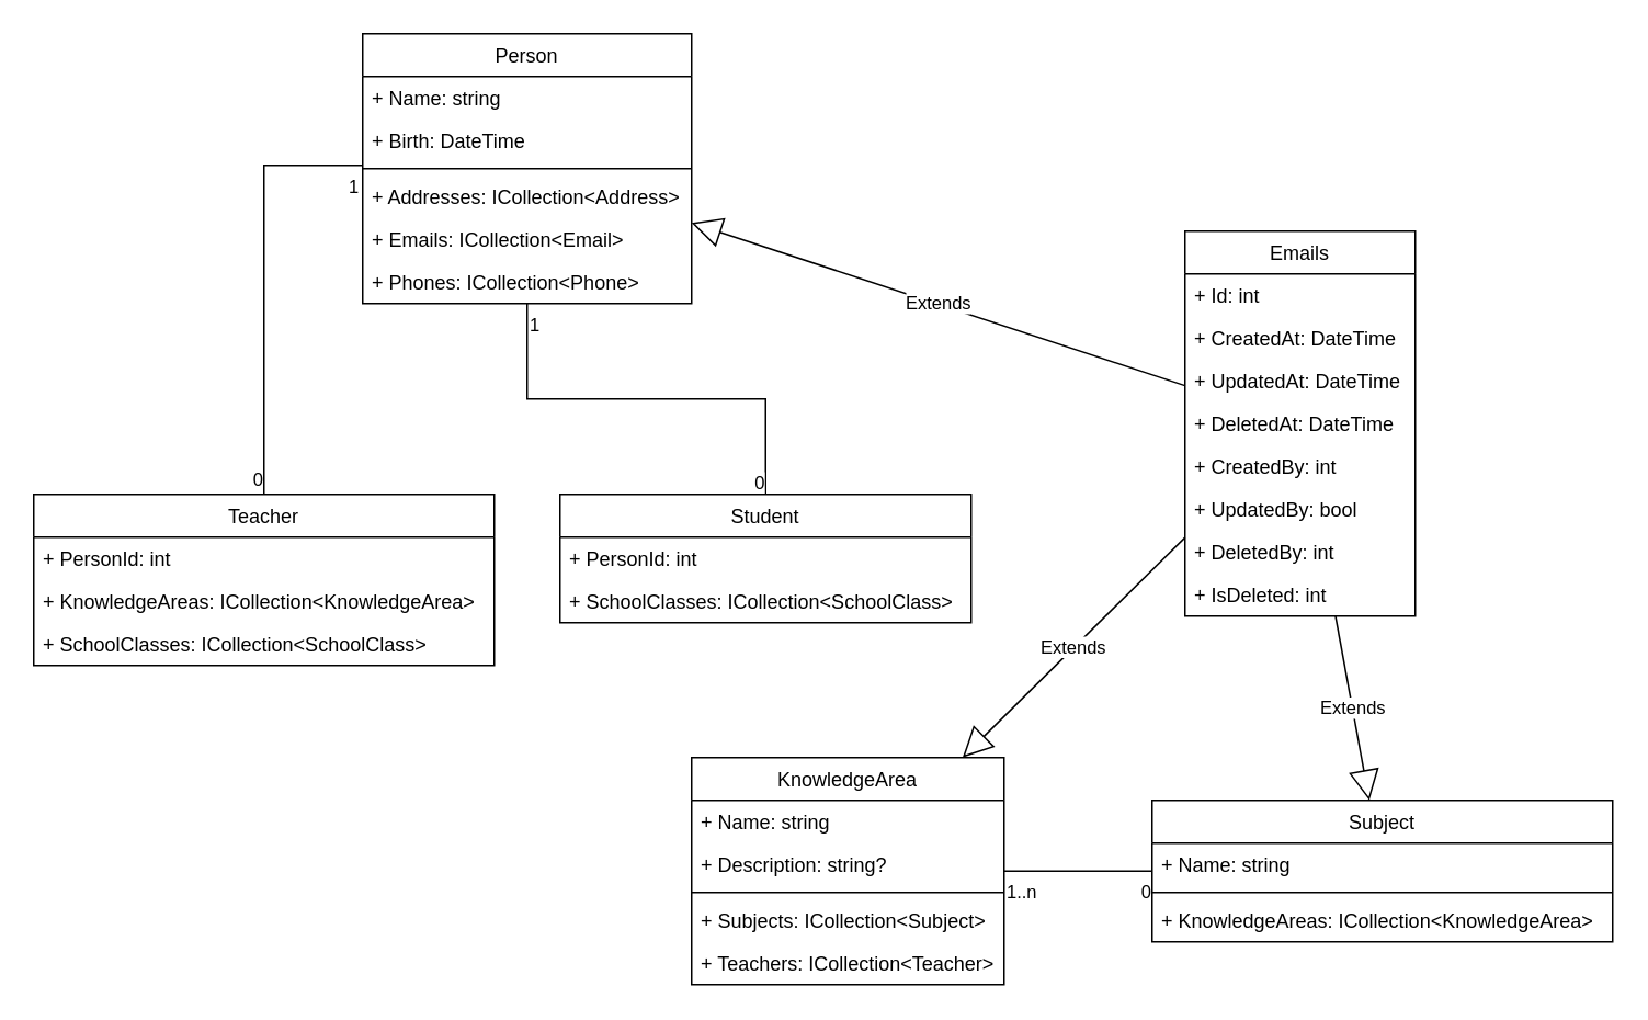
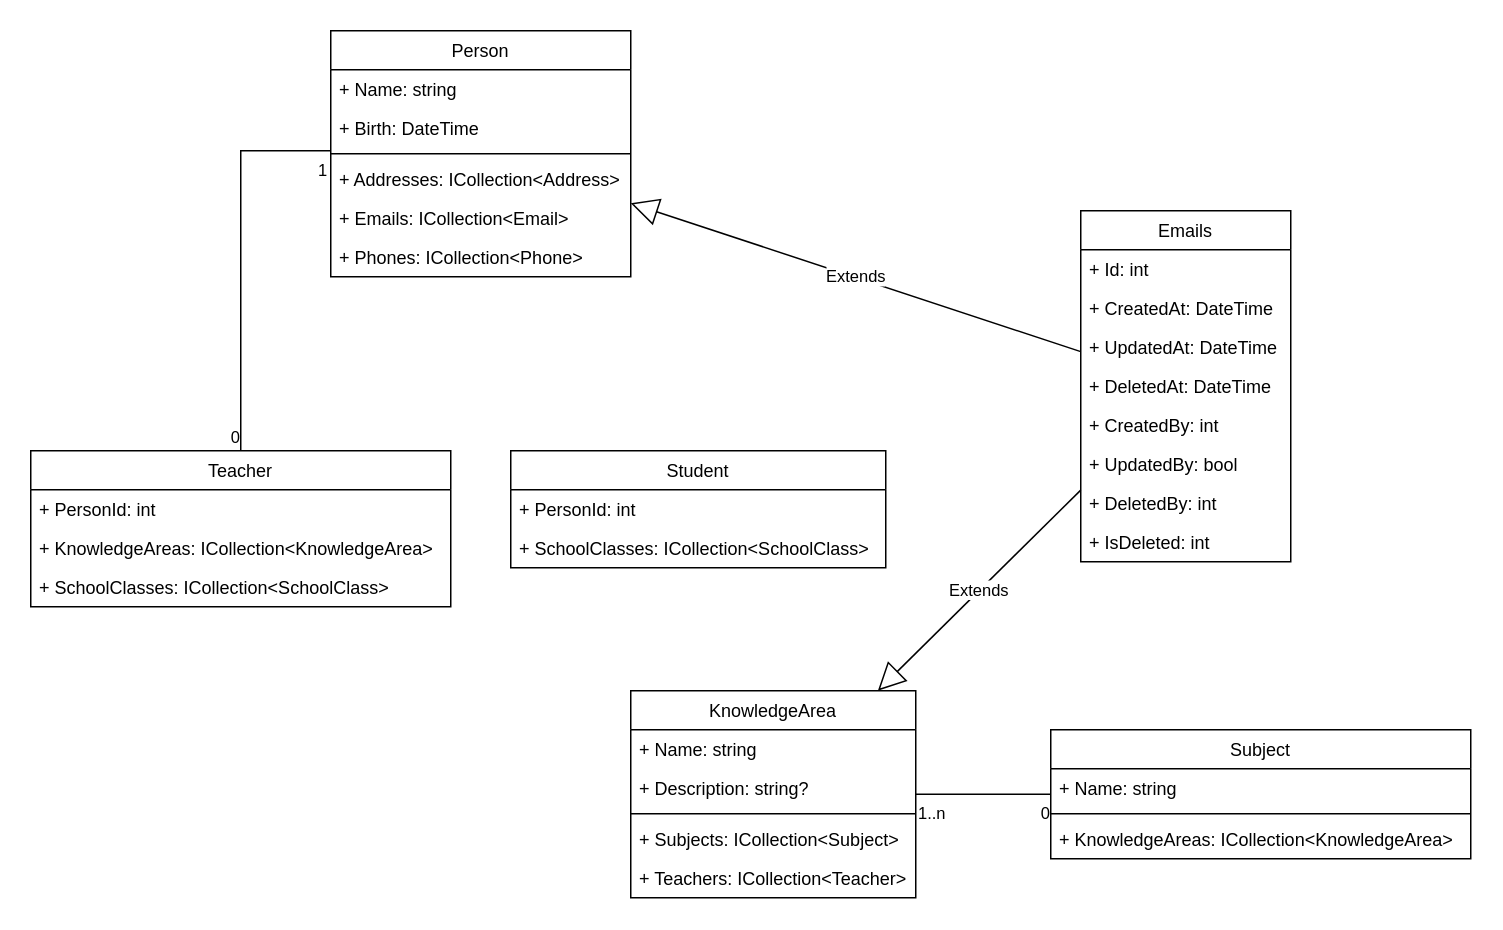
- <mxCell id="44" value="" style="endArrow=none;html=1;endSize=12;startArrow=none;startSize=14;startFill=0;edgeStyle=orthogonalEdgeStyle;rounded=0;endFill=0;" edge="1" parent="1" source="26" target="41"><mxGeometry relative="1" as="geometry"><mxPoint x="430" y="290" as="sourcePoint" /><mxPoint x="590" y="290" as="targetPoint" /></mxGeometry></mxCell>
- <mxCell id="45" value="1" style="edgeLabel;resizable=0;html=1;align=left;verticalAlign=top;" connectable="0" vertex="1" parent="44"><mxGeometry x="-1" relative="1" as="geometry" /></mxCell>
- <mxCell id="46" value="0" style="edgeLabel;resizable=0;html=1;align=right;verticalAlign=top;" connectable="0" vertex="1" parent="44"><mxGeometry x="1" relative="1" as="geometry"><mxPoint y="-20" as="offset" /></mxGeometry></mxCell>
- <mxCell id="25" value="Extends" style="endArrow=block;endSize=16;endFill=0;html=1;rounded=0;" edge="1" parent="1" source="15" target="8"><mxGeometry width="160" relative="1" as="geometry"><mxPoint x="600" y="460" as="sourcePoint" /><mxPoint x="760" y="460" as="targetPoint" /></mxGeometry></mxCell>
